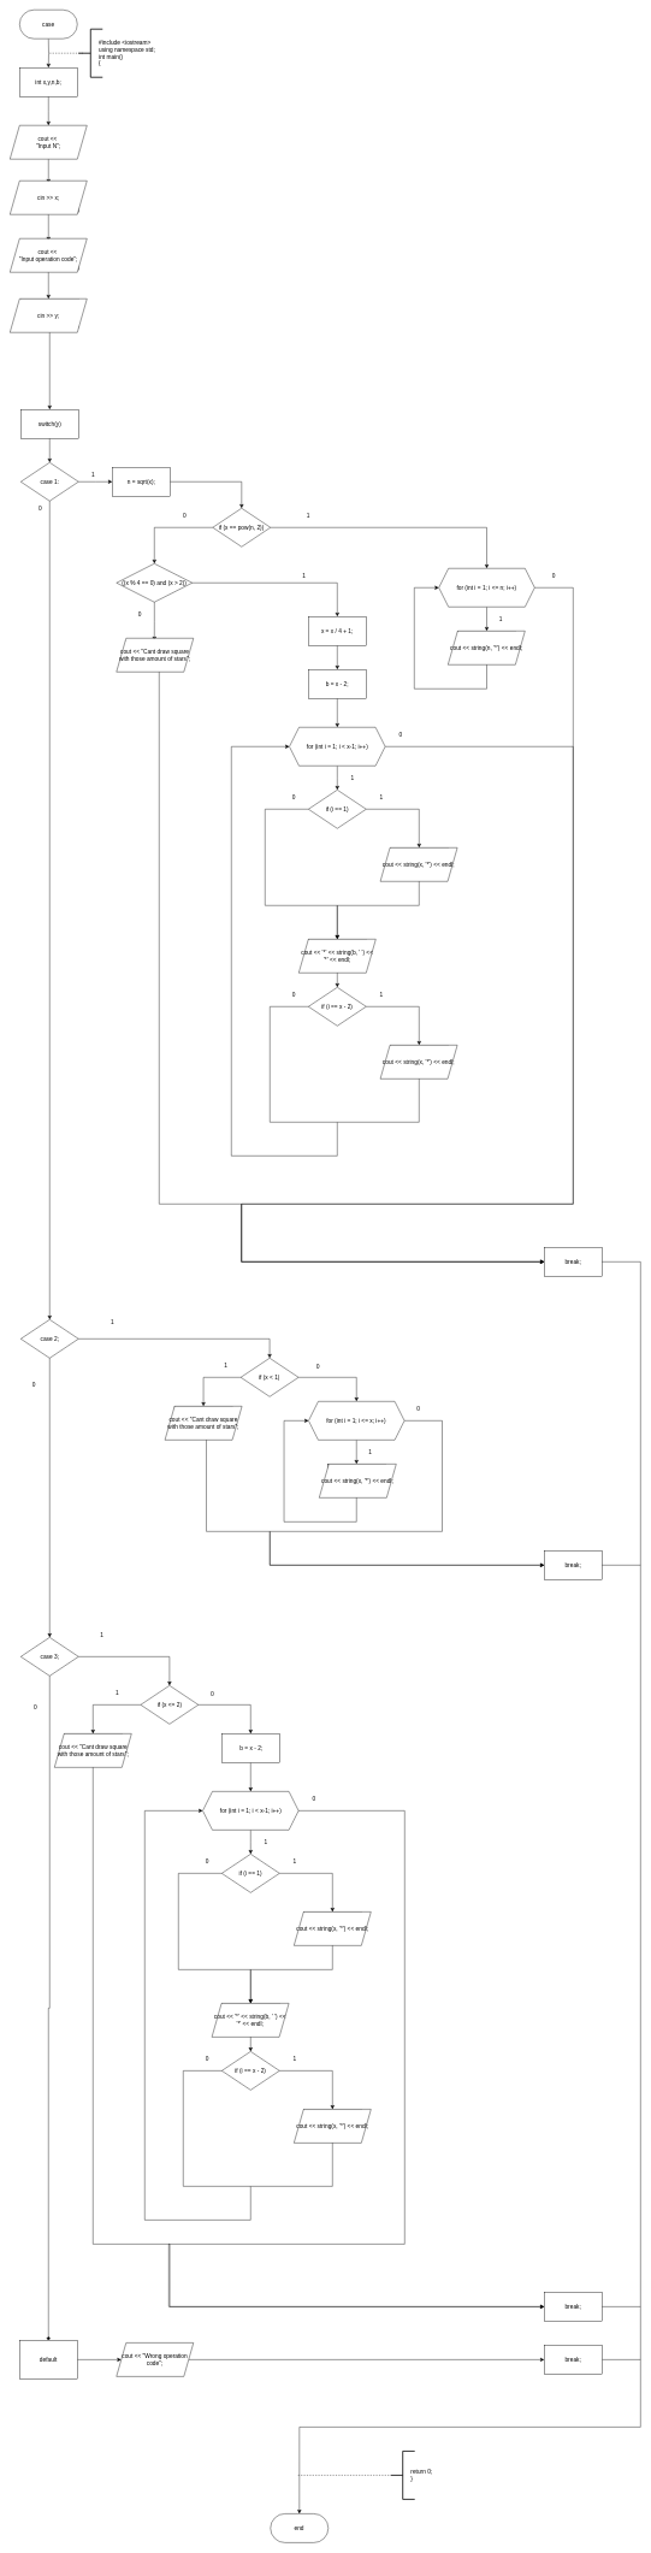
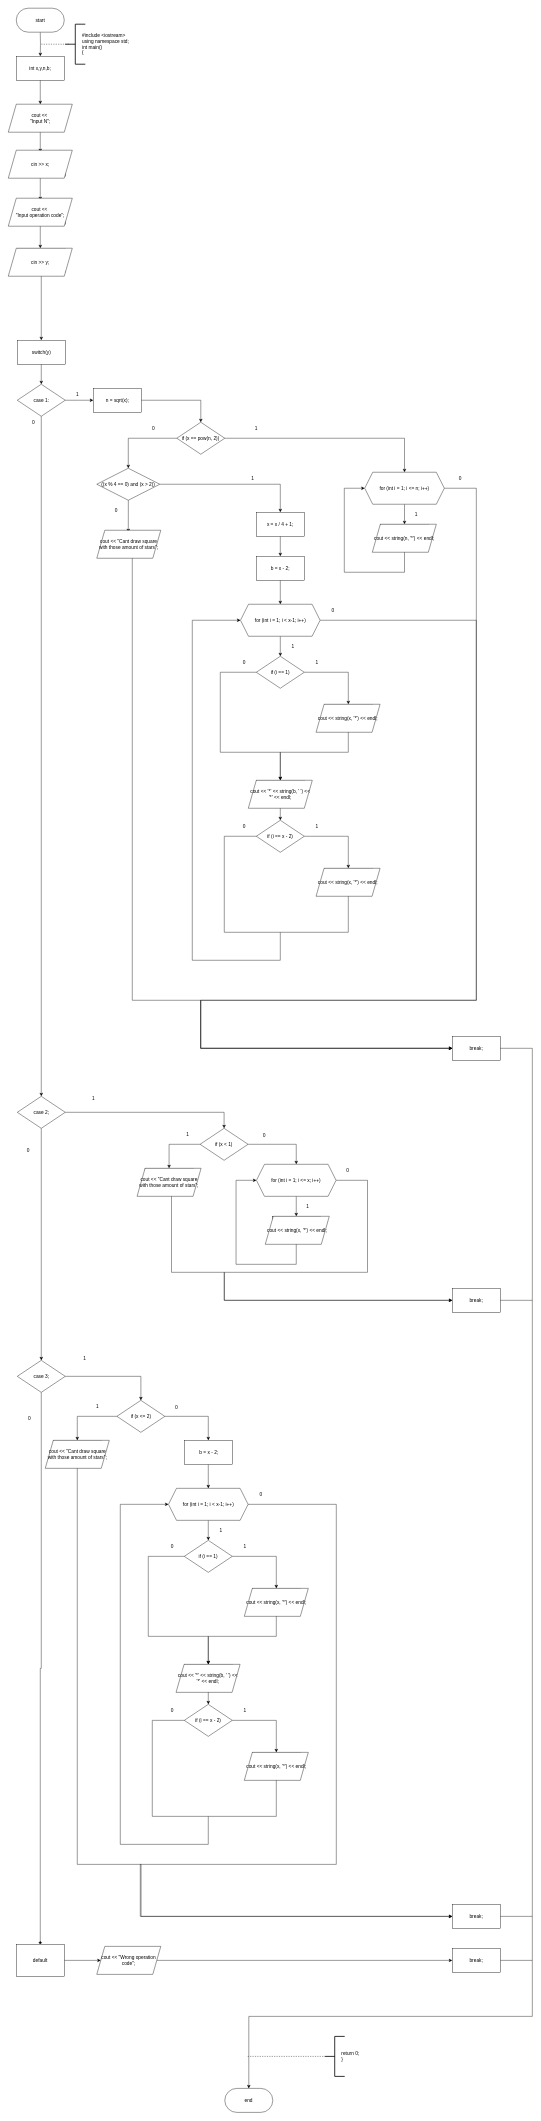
- <mxCell id="12" value="case" style="rounded=1;whiteSpace=wrap;html=1;arcSize=50;" parent="1" vertex="1"><mxGeometry x="40" y="20" width="120" height="60" as="geometry" /></mxCell>
+ <mxCell id="12" value="start" style="rounded=1;whiteSpace=wrap;html=1;arcSize=50;" parent="1" vertex="1"><mxGeometry x="40" y="20" width="120" height="60" as="geometry" /></mxCell>
